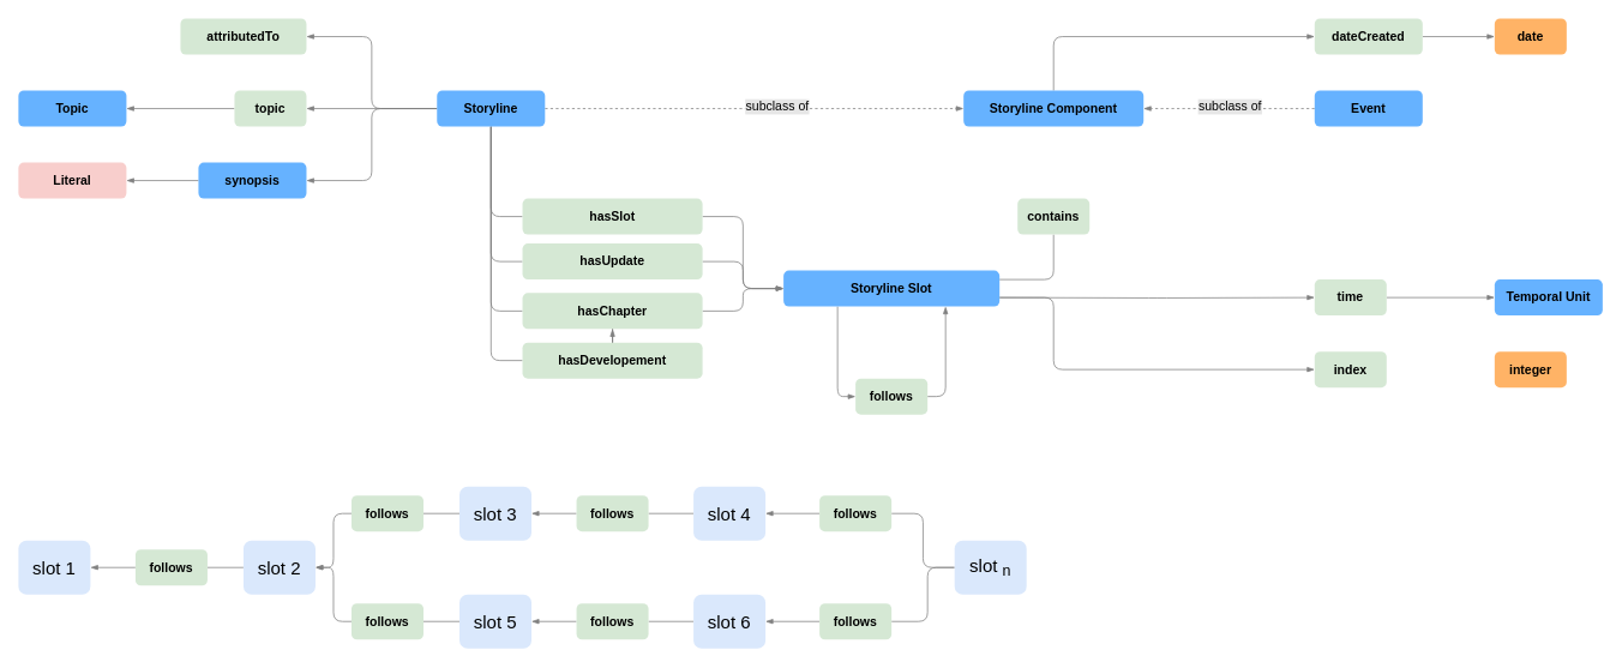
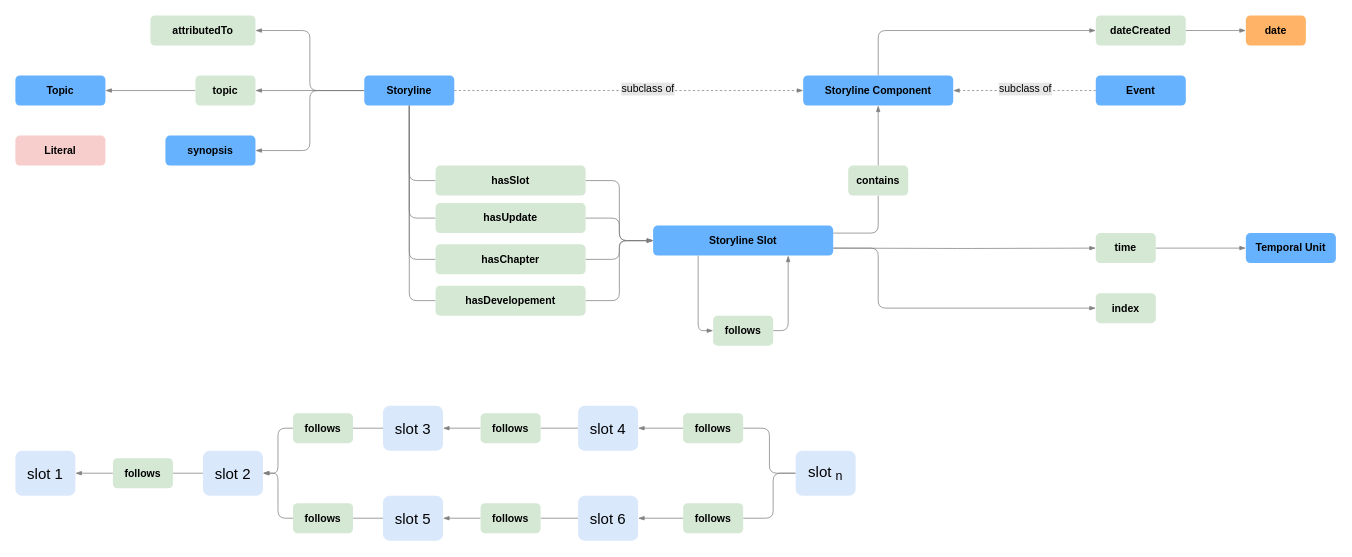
+ <mxCell id="22" style="edgeStyle=orthogonalEdgeStyle;rounded=1;orthogonalLoop=1;jettySize=auto;html=1;entryX=0.5;entryY=1;entryDx=0;entryDy=0;endArrow=blockThin;endFill=1;strokeColor=#808080;fontSize=14;" edge="1" parent="1" source="23" target="16"><mxGeometry relative="1" as="geometry" /></mxCell>
- <mxCell id="13" style="edgeStyle=orthogonalEdgeStyle;rounded=1;orthogonalLoop=1;jettySize=auto;html=1;entryX=1;entryY=0.5;entryDx=0;entryDy=0;endArrow=blockThin;endFill=1;strokeColor=#808080;fontSize=14;" edge="1" parent="1" source="14" target="40"><mxGeometry relative="1" as="geometry" /></mxCell>
- <mxCell id="35" style="edgeStyle=orthogonalEdgeStyle;rounded=1;orthogonalLoop=1;jettySize=auto;html=1;endArrow=blockThin;endFill=1;strokeColor=#808080;fontSize=14;" edge="1" parent="1" source="36" target="34"><mxGeometry relative="1" as="geometry" /></mxCell>
+ <mxCell id="35" style="edgeStyle=orthogonalEdgeStyle;rounded=1;orthogonalLoop=1;jettySize=auto;html=1;entryX=0;entryY=0.5;entryDx=0;entryDy=0;endArrow=blockThin;endFill=1;strokeColor=#808080;fontSize=14;" edge="1" parent="1" source="36" target="21"><mxGeometry relative="1" as="geometry" /></mxCell>
- <mxCell id="39" value="&lt;font style=&quot;font-size: 14px&quot;&gt;&lt;b&gt;integer&lt;/b&gt;&lt;br&gt;&lt;/font&gt;" style="rounded=1;whiteSpace=wrap;html=1;strokeColor=none;fillColor=#FFB366;" vertex="1" parent="1"><mxGeometry x="1660" y="390" width="80" height="40" as="geometry" /></mxCell>
